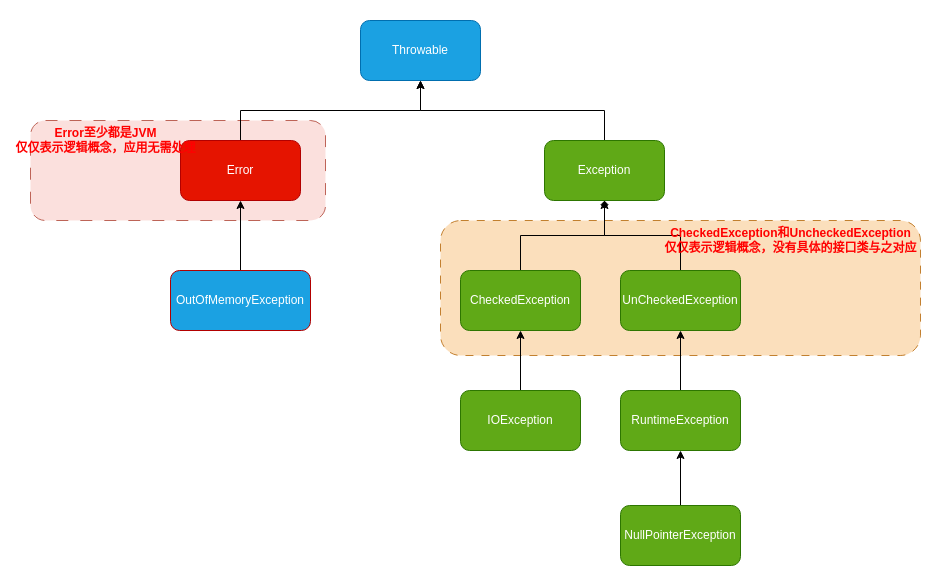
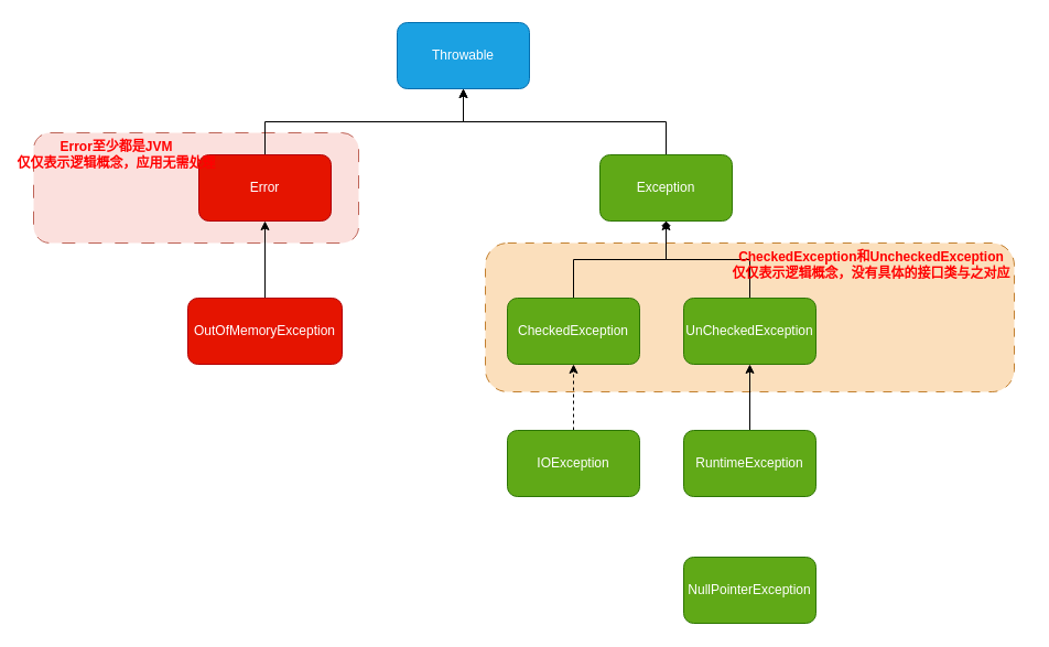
- <mxCell id="10" value="OutOfMemoryException" style="rounded=1;whiteSpace=wrap;html=1;fillColor=#1ba1e2;fontColor=#ffffff;strokeColor=#B20000;" parent="1" vertex="1"><mxGeometry x="170" y="270" width="140" height="60" as="geometry" /></mxCell>
+ <mxCell id="10" value="OutOfMemoryException" style="rounded=1;whiteSpace=wrap;html=1;fillColor=#e51400;fontColor=#ffffff;strokeColor=#B20000;" parent="1" vertex="1"><mxGeometry x="170" y="270" width="140" height="60" as="geometry" /></mxCell>
- <mxCell id="15" style="edgeStyle=orthogonalEdgeStyle;rounded=0;orthogonalLoop=1;jettySize=auto;html=1;exitX=0.5;exitY=0;exitDx=0;exitDy=0;entryX=0.5;entryY=1;entryDx=0;entryDy=0;" parent="1" source="16" target="12" edge="1"><mxGeometry relative="1" as="geometry" /></mxCell>
+ <mxCell id="15" style="edgeStyle=orthogonalEdgeStyle;rounded=0;orthogonalLoop=1;jettySize=auto;html=1;exitX=0.5;exitY=0;exitDx=0;exitDy=0;entryX=0.5;entryY=1;entryDx=0;entryDy=0;dashed=1;" parent="1" source="16" target="12" edge="1"><mxGeometry relative="1" as="geometry" /></mxCell>
- <mxCell id="19" style="edgeStyle=orthogonalEdgeStyle;rounded=0;orthogonalLoop=1;jettySize=auto;html=1;exitX=0.5;exitY=0;exitDx=0;exitDy=0;entryX=0.5;entryY=1;entryDx=0;entryDy=0;" parent="1" source="20" target="18" edge="1"><mxGeometry relative="1" as="geometry" /></mxCell>
